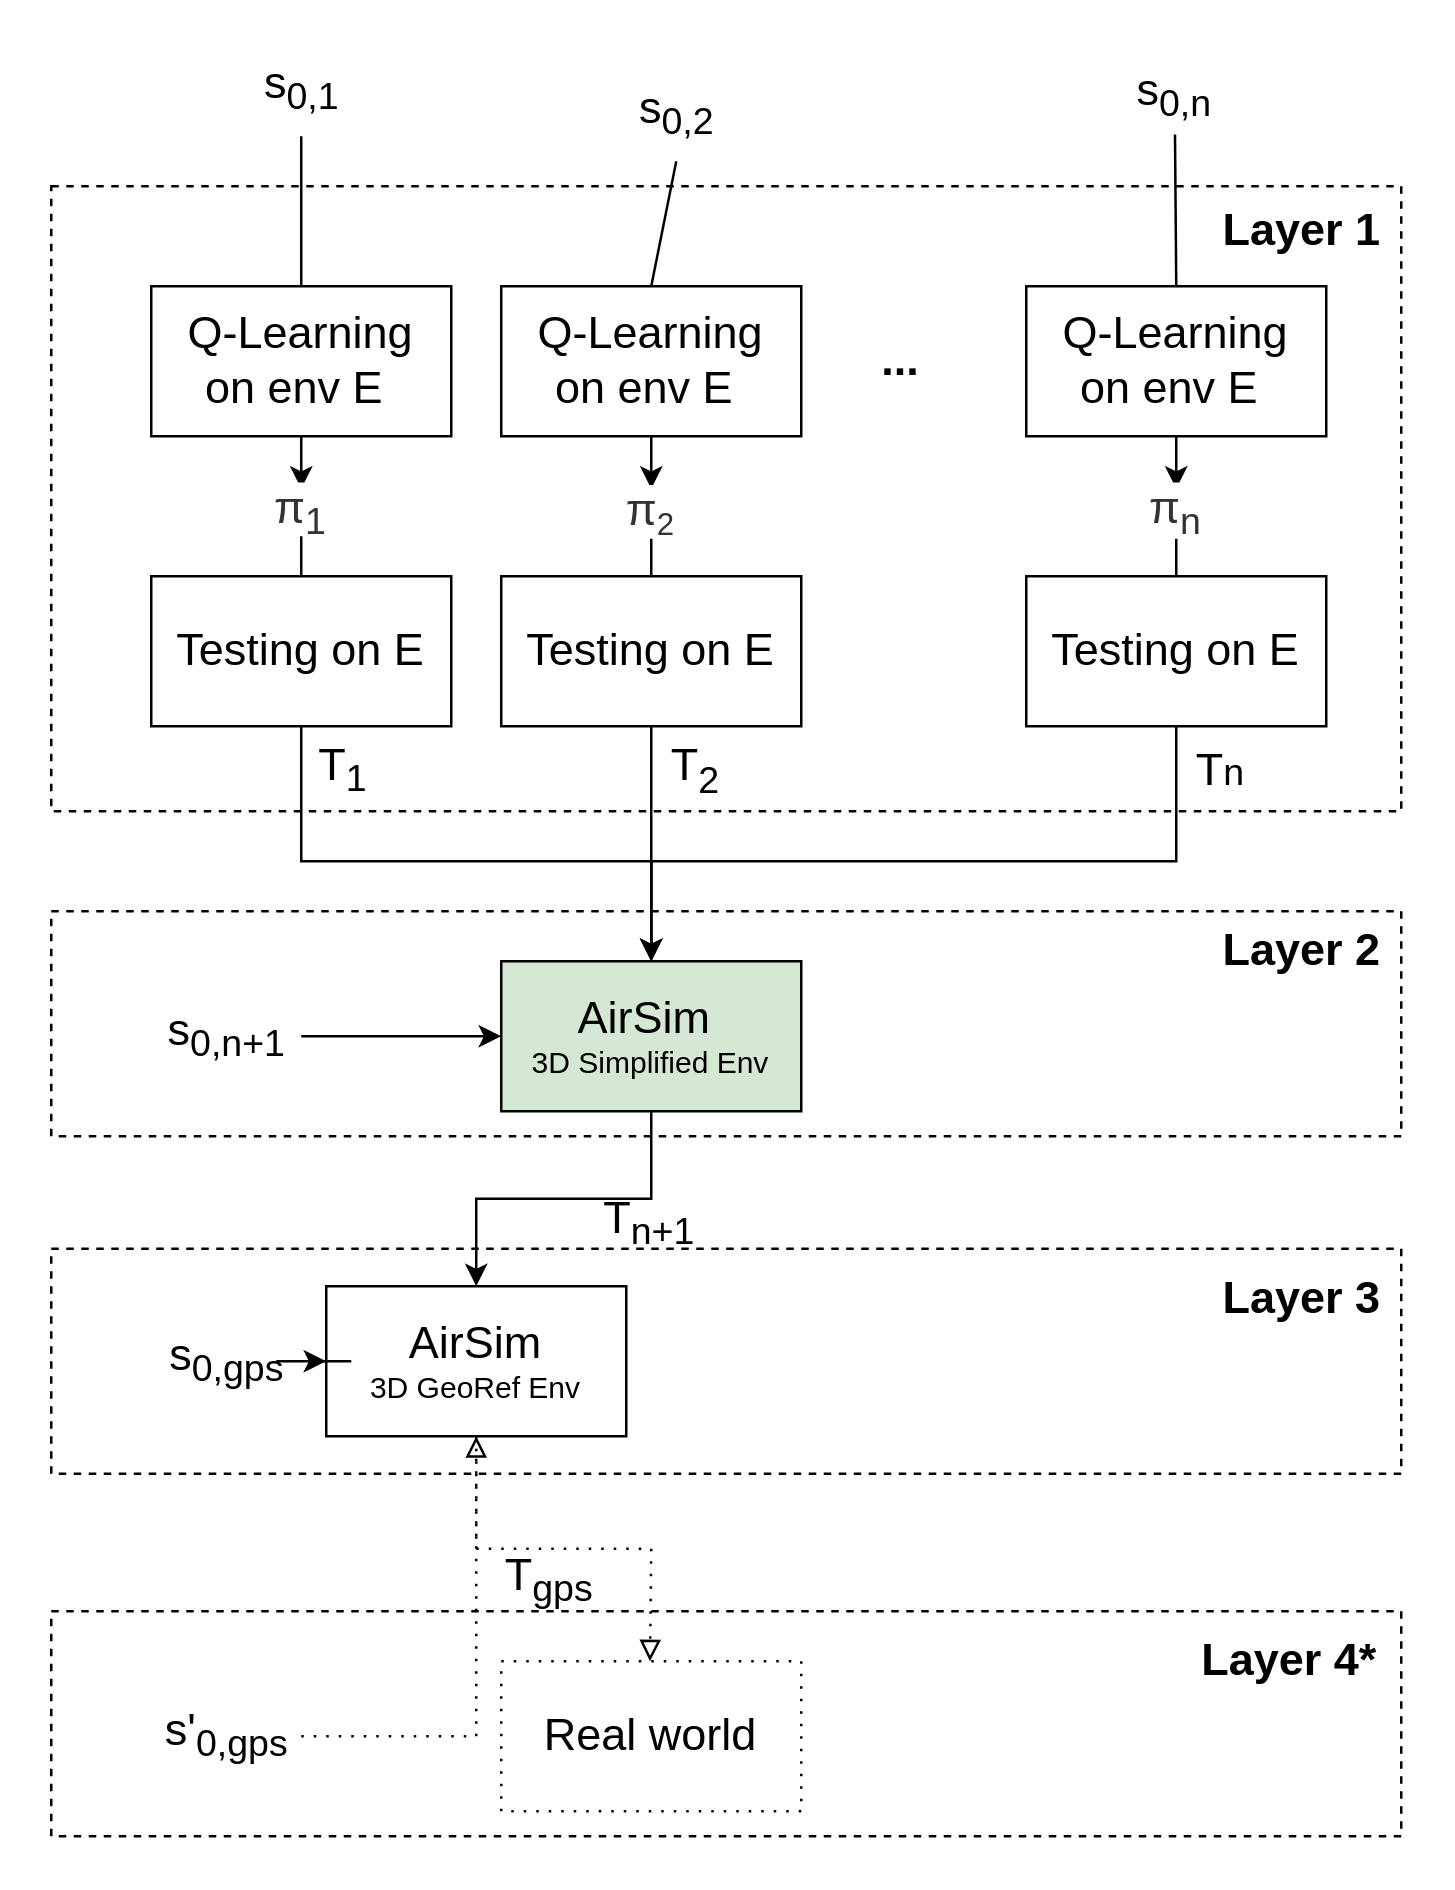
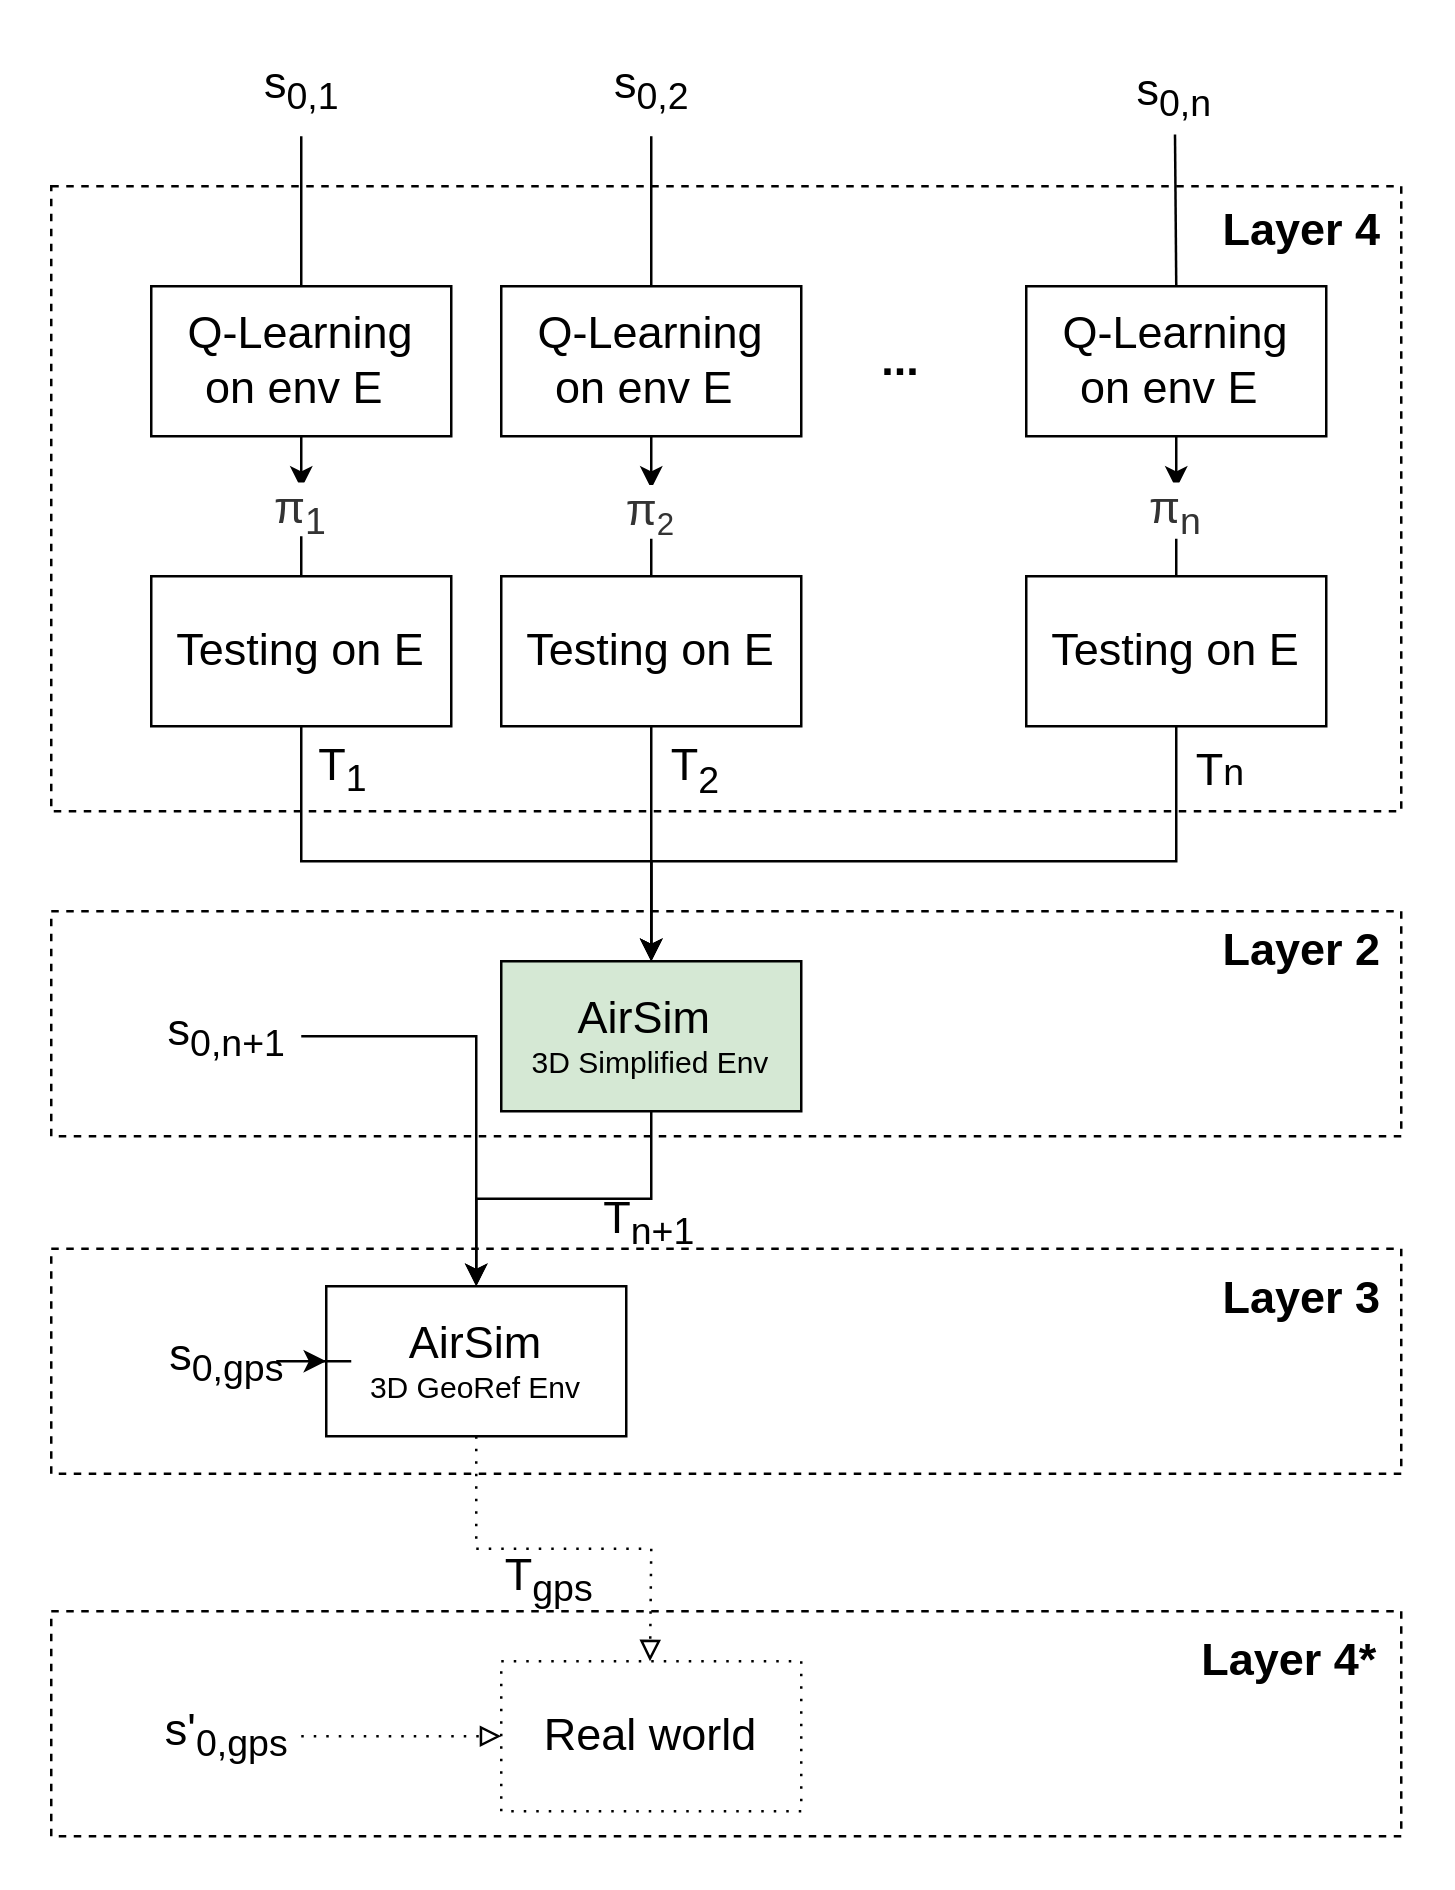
- <mxCell id="16" value="&lt;span style=&quot;font-size: 18px&quot;&gt;s&lt;sub&gt;0,2&lt;/sub&gt;&lt;/span&gt;" style="text;html=1;align=center;verticalAlign=middle;resizable=0;points=[];autosize=1;" vertex="1" parent="1"><mxGeometry x="245" y="30" width="50" height="30" as="geometry" /></mxCell>
+ <mxCell id="16" value="&lt;span style=&quot;font-size: 18px&quot;&gt;s&lt;sub&gt;0,2&lt;/sub&gt;&lt;/span&gt;" style="text;html=1;align=center;verticalAlign=middle;resizable=0;points=[];autosize=1;" vertex="1" parent="1"><mxGeometry x="235" y="20" width="50" height="30" as="geometry" /></mxCell>
- <mxCell id="18" value="&lt;font style=&quot;font-size: 18px&quot;&gt;&lt;b&gt;Layer 1&lt;/b&gt;&lt;/font&gt;" style="text;html=1;align=center;verticalAlign=middle;resizable=0;points=[];autosize=1;" vertex="1" parent="1"><mxGeometry x="480" y="82" width="80" height="20" as="geometry" /></mxCell>
+ <mxCell id="18" value="&lt;font style=&quot;font-size: 18px&quot;&gt;&lt;b&gt;Layer 4&lt;/b&gt;&lt;/font&gt;" style="text;html=1;align=center;verticalAlign=middle;resizable=0;points=[];autosize=1;" vertex="1" parent="1"><mxGeometry x="480" y="82" width="80" height="20" as="geometry" /></mxCell>
- <mxCell id="22" style="edgeStyle=orthogonalEdgeStyle;rounded=0;orthogonalLoop=1;jettySize=auto;html=1;entryX=0;entryY=0.5;entryDx=0;entryDy=0;startArrow=none;startFill=0;" edge="1" parent="1" source="23" target="21"><mxGeometry relative="1" as="geometry" /></mxCell>
+ <mxCell id="22" style="edgeStyle=orthogonalEdgeStyle;rounded=0;orthogonalLoop=1;jettySize=auto;html=1;startArrow=none;startFill=0;" edge="1" parent="1" source="23" target="36"><mxGeometry relative="1" as="geometry" /></mxCell>
- <mxCell id="42" style="edgeStyle=orthogonalEdgeStyle;rounded=0;orthogonalLoop=1;jettySize=auto;html=1;startArrow=none;startFill=0;dashed=1;dashPattern=1 4;endArrow=block;endFill=0;" edge="1" parent="1" source="43" target="36"><mxGeometry relative="1" as="geometry" /></mxCell>
+ <mxCell id="42" style="edgeStyle=orthogonalEdgeStyle;rounded=0;orthogonalLoop=1;jettySize=auto;html=1;entryX=0;entryY=0.5;entryDx=0;entryDy=0;startArrow=none;startFill=0;dashed=1;dashPattern=1 4;endArrow=block;endFill=0;" edge="1" parent="1" source="43" target="41"><mxGeometry relative="1" as="geometry" /></mxCell>
